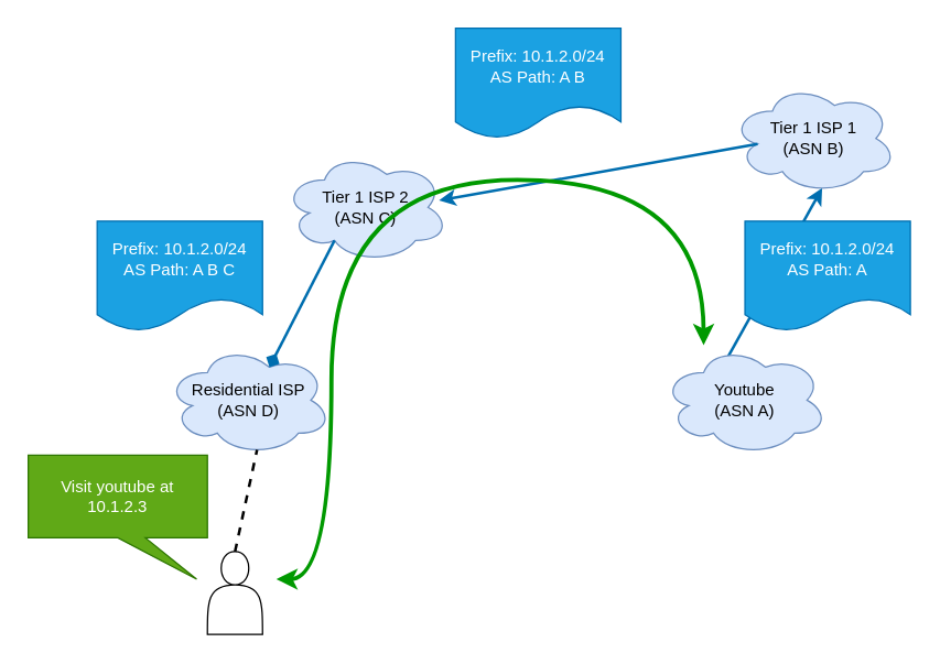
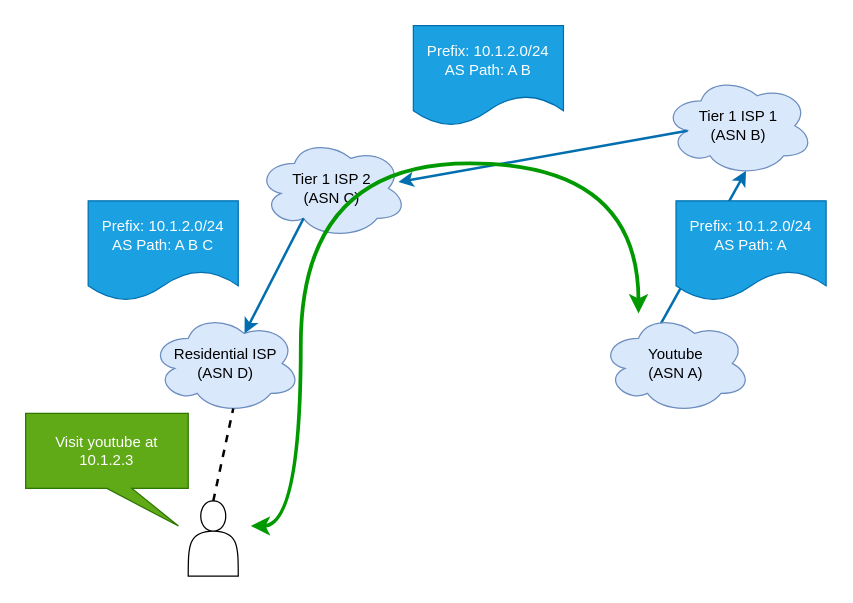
- <mxCell id="9" value="" style="endArrow=diamond;html=1;exitX=0.31;exitY=0.8;exitDx=0;exitDy=0;exitPerimeter=0;entryX=0.625;entryY=0.2;entryDx=0;entryDy=0;entryPerimeter=0;strokeWidth=2;fillColor=#1ba1e2;strokeColor=#006EAF;" parent="1" source="5" target="6" edge="1"><mxGeometry width="50" height="50" relative="1" as="geometry"><mxPoint x="30" y="550" as="sourcePoint" /><mxPoint x="80" y="500" as="targetPoint" /></mxGeometry></mxCell>
+ <mxCell id="9" value="" style="endArrow=classic;html=1;exitX=0.31;exitY=0.8;exitDx=0;exitDy=0;exitPerimeter=0;entryX=0.625;entryY=0.2;entryDx=0;entryDy=0;entryPerimeter=0;strokeWidth=2;fillColor=#1ba1e2;strokeColor=#006EAF;" parent="1" source="5" target="6" edge="1"><mxGeometry width="50" height="50" relative="1" as="geometry"><mxPoint x="30" y="550" as="sourcePoint" /><mxPoint x="80" y="500" as="targetPoint" /></mxGeometry></mxCell>
